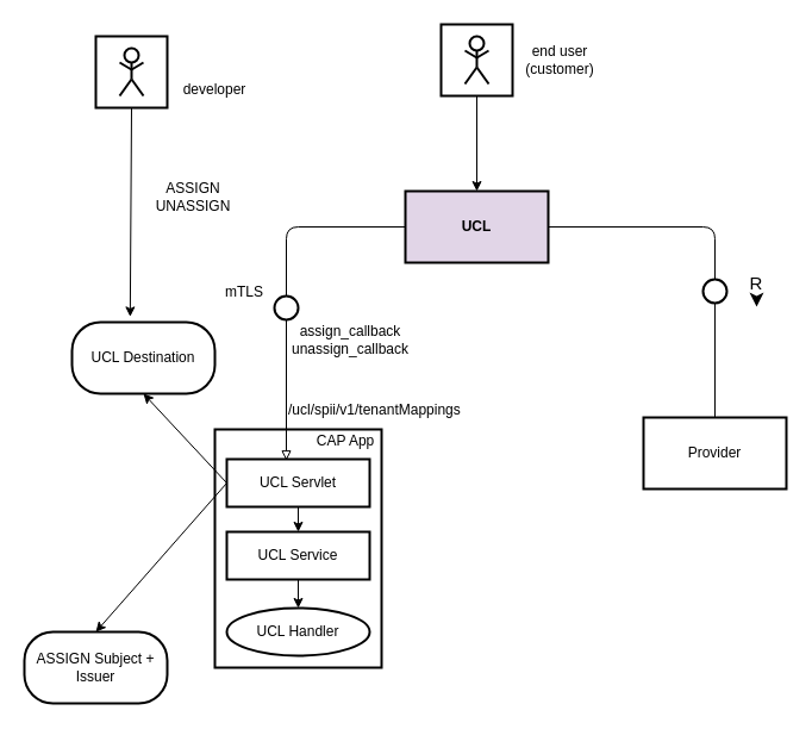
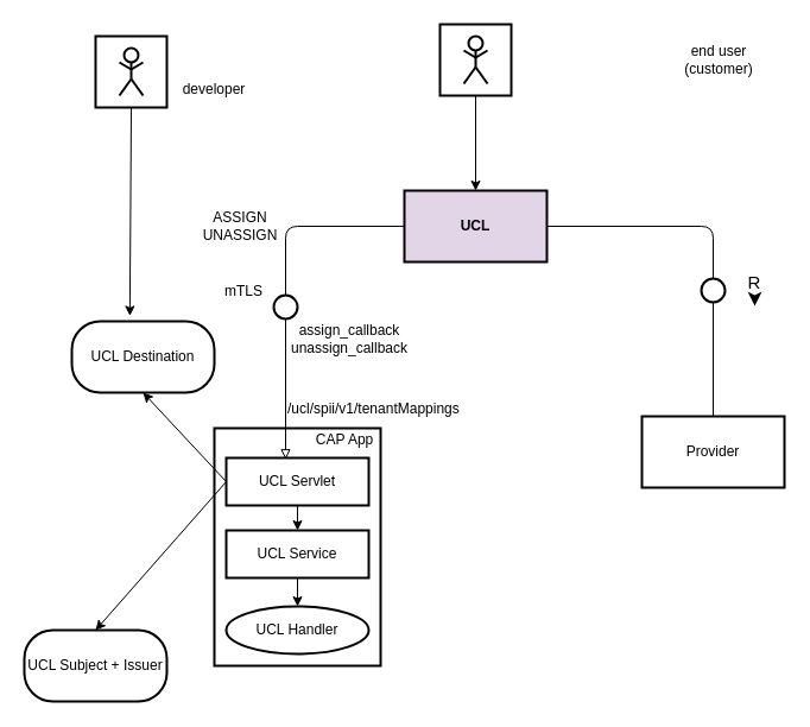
- <mxCell id="34" value="end user (customer)" style="text;strokeColor=none;align=center;fillColor=none;html=1;verticalAlign=middle;whiteSpace=wrap;rounded=0;" vertex="1" parent="1"><mxGeometry x="440" y="35" width="60" height="30" as="geometry" /></mxCell>
+ <mxCell id="34" value="end user (customer)" style="text;strokeColor=none;align=center;fillColor=none;html=1;verticalAlign=middle;whiteSpace=wrap;rounded=0;" vertex="1" parent="1"><mxGeometry x="575" y="35" width="60" height="30" as="geometry" /></mxCell>
- <mxCell id="20" value="ASSIGN&lt;div&gt;UNASSIGN&lt;/div&gt;" style="text;strokeColor=none;align=center;fillColor=none;html=1;verticalAlign=middle;whiteSpace=wrap;rounded=0;" vertex="1" parent="1"><mxGeometry x="132" y="150" width="60" height="30" as="geometry" /></mxCell>
+ <mxCell id="20" value="ASSIGN&lt;div&gt;UNASSIGN&lt;/div&gt;" style="text;strokeColor=none;align=center;fillColor=none;html=1;verticalAlign=middle;whiteSpace=wrap;rounded=0;" vertex="1" parent="1"><mxGeometry x="172" y="175" width="60" height="30" as="geometry" /></mxCell>
- <mxCell id="19" value="ASSIGN Subject + Issuer" style="rounded=1;whiteSpace=wrap;html=1;strokeWidth=2;arcSize=40;" vertex="1" parent="1"><mxGeometry x="20" y="530" width="120" height="60" as="geometry" /></mxCell>
+ <mxCell id="19" value="UCL Subject + Issuer" style="rounded=1;whiteSpace=wrap;html=1;strokeWidth=2;arcSize=40;" vertex="1" parent="1"><mxGeometry x="20" y="530" width="120" height="60" as="geometry" /></mxCell>
